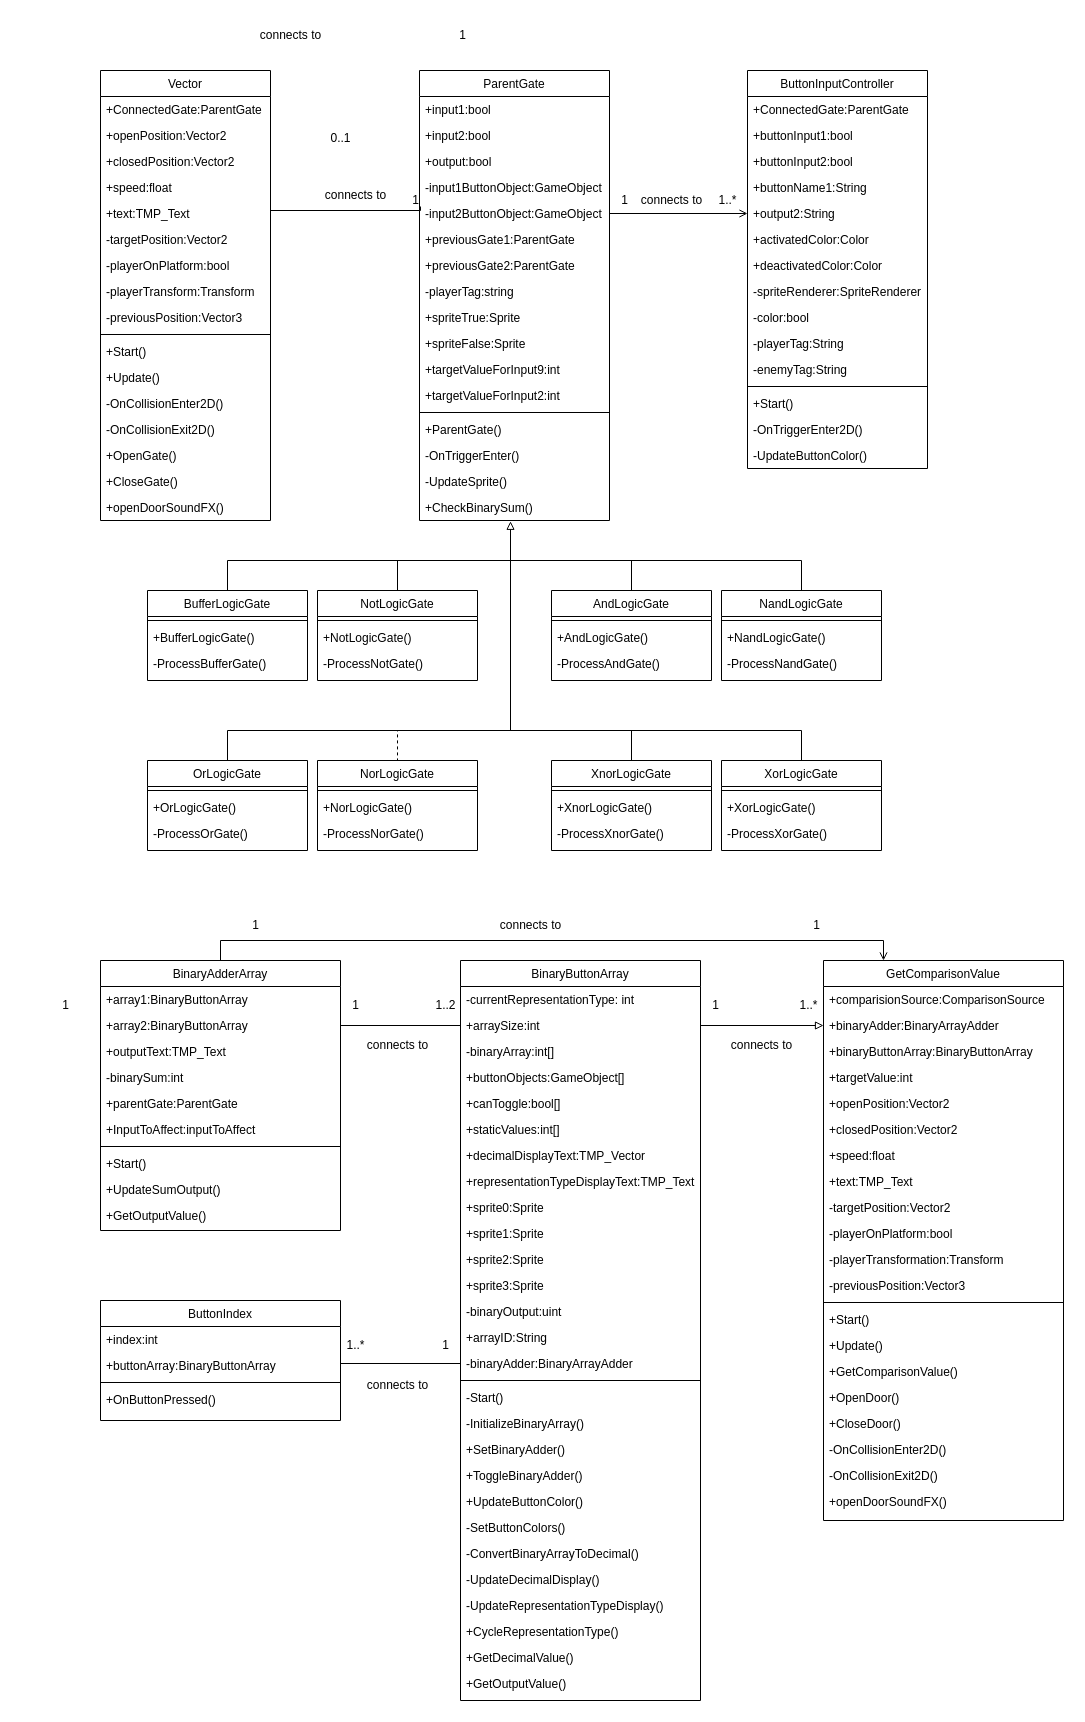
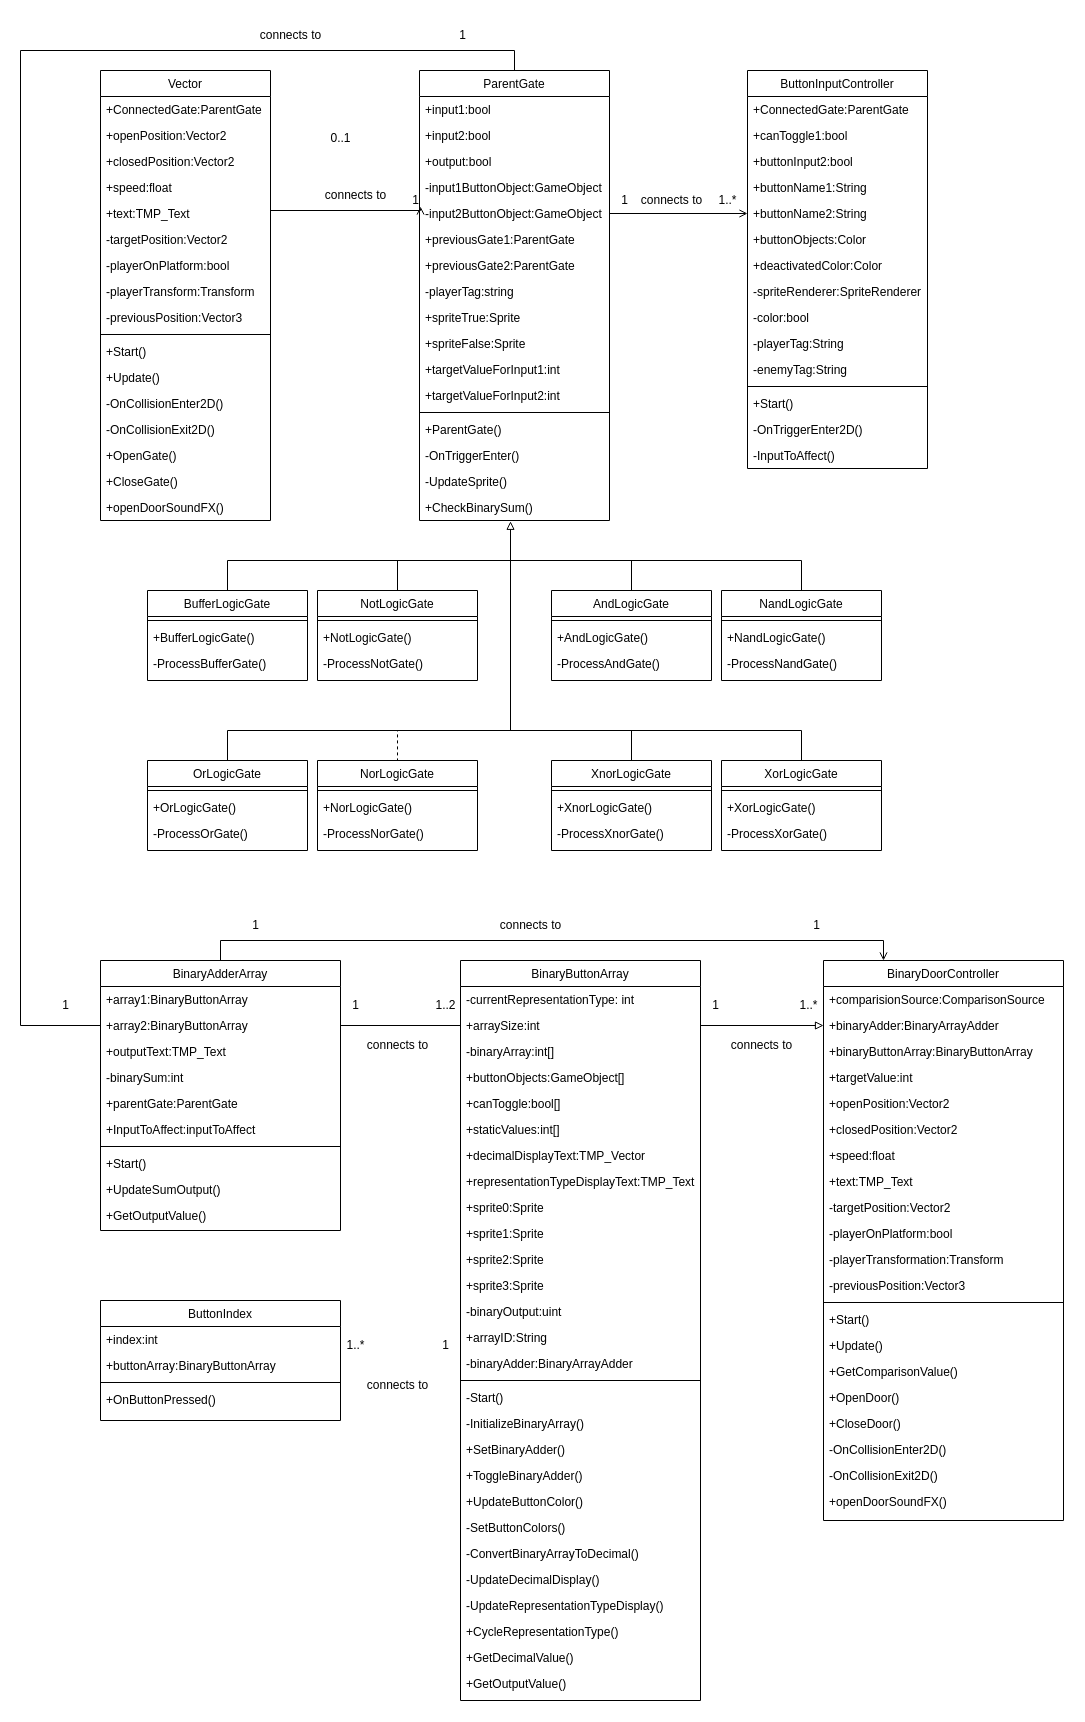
- <mxCell id="46" value="+buttonInput1:bool" style="text;align=left;verticalAlign=top;spacingLeft=4;spacingRight=4;overflow=hidden;rotatable=0;points=[[0,0.5],[1,0.5]];portConstraint=eastwest;rounded=0;shadow=0;html=0;" parent="44" vertex="1"><mxGeometry y="52" width="180" height="26" as="geometry" /></mxCell>
+ <mxCell id="46" value="+canToggle1:bool" style="text;align=left;verticalAlign=top;spacingLeft=4;spacingRight=4;overflow=hidden;rotatable=0;points=[[0,0.5],[1,0.5]];portConstraint=eastwest;rounded=0;shadow=0;html=0;" parent="44" vertex="1"><mxGeometry y="52" width="180" height="26" as="geometry" /></mxCell>
- <mxCell id="67" style="edgeStyle=orthogonalEdgeStyle;rounded=0;orthogonalLoop=1;jettySize=auto;html=1;entryX=0.005;entryY=1.231;entryDx=0;entryDy=0;endArrow=none;endFill=0;entryPerimeter=0;" parent="1" source="68" edge="1" target="6"><mxGeometry relative="1" as="geometry"><Array as="points"><mxPoint x="420" y="210" /></Array><mxPoint x="400" y="187" as="targetPoint" /></mxGeometry></mxCell>
+ <mxCell id="67" style="edgeStyle=orthogonalEdgeStyle;rounded=0;orthogonalLoop=1;jettySize=auto;html=1;entryX=0.005;entryY=1.231;entryDx=0;entryDy=0;endArrow=open;endFill=0;entryPerimeter=0;" parent="1" source="68" edge="1" target="6"><mxGeometry relative="1" as="geometry"><Array as="points"><mxPoint x="420" y="210" /></Array><mxPoint x="400" y="187" as="targetPoint" /></mxGeometry></mxCell>
- <mxCell id="49" value="+output2:String" style="text;align=left;verticalAlign=top;spacingLeft=4;spacingRight=4;overflow=hidden;rotatable=0;points=[[0,0.5],[1,0.5]];portConstraint=eastwest;rounded=0;shadow=0;html=0;" parent="44" vertex="1"><mxGeometry y="130" width="180" height="26" as="geometry" /></mxCell>
+ <mxCell id="49" value="+buttonName2:String" style="text;align=left;verticalAlign=top;spacingLeft=4;spacingRight=4;overflow=hidden;rotatable=0;points=[[0,0.5],[1,0.5]];portConstraint=eastwest;rounded=0;shadow=0;html=0;" parent="44" vertex="1"><mxGeometry y="130" width="180" height="26" as="geometry" /></mxCell>
- <mxCell id="50" value="+activatedColor:Color" style="text;align=left;verticalAlign=top;spacingLeft=4;spacingRight=4;overflow=hidden;rotatable=0;points=[[0,0.5],[1,0.5]];portConstraint=eastwest;rounded=0;shadow=0;html=0;" parent="44" vertex="1"><mxGeometry y="156" width="180" height="26" as="geometry" /></mxCell>
+ <mxCell id="50" value="+buttonObjects:Color" style="text;align=left;verticalAlign=top;spacingLeft=4;spacingRight=4;overflow=hidden;rotatable=0;points=[[0,0.5],[1,0.5]];portConstraint=eastwest;rounded=0;shadow=0;html=0;" parent="44" vertex="1"><mxGeometry y="156" width="180" height="26" as="geometry" /></mxCell>
+ <mxCell id="143" style="edgeStyle=orthogonalEdgeStyle;rounded=0;orthogonalLoop=1;jettySize=auto;html=1;entryX=0.5;entryY=0;entryDx=0;entryDy=0;endArrow=none;endFill=0;exitX=0;exitY=0.5;exitDx=0;exitDy=0;" edge="1" parent="1" source="134" target="2"><mxGeometry relative="1" as="geometry"><Array as="points"><mxPoint x="20" y="1025" /><mxPoint x="20" y="50" /><mxPoint x="514" y="50" /></Array></mxGeometry></mxCell>
- <mxCell id="13" value="+targetValueForInput9:int" style="text;align=left;verticalAlign=top;spacingLeft=4;spacingRight=4;overflow=hidden;rotatable=0;points=[[0,0.5],[1,0.5]];portConstraint=eastwest;rounded=0;shadow=0;html=0;" vertex="1" parent="2"><mxGeometry y="286" width="190" height="26" as="geometry" /></mxCell>
+ <mxCell id="13" value="+targetValueForInput1:int" style="text;align=left;verticalAlign=top;spacingLeft=4;spacingRight=4;overflow=hidden;rotatable=0;points=[[0,0.5],[1,0.5]];portConstraint=eastwest;rounded=0;shadow=0;html=0;" vertex="1" parent="2"><mxGeometry y="286" width="190" height="26" as="geometry" /></mxCell>
- <mxCell id="59" value="-UpdateButtonColor()" style="text;align=left;verticalAlign=top;spacingLeft=4;spacingRight=4;overflow=hidden;rotatable=0;points=[[0,0.5],[1,0.5]];portConstraint=eastwest;rounded=0;shadow=0;html=0;" vertex="1" parent="44"><mxGeometry y="372" width="180" height="26" as="geometry" /></mxCell>
+ <mxCell id="59" value="-InputToAffect()" style="text;align=left;verticalAlign=top;spacingLeft=4;spacingRight=4;overflow=hidden;rotatable=0;points=[[0,0.5],[1,0.5]];portConstraint=eastwest;rounded=0;shadow=0;html=0;" vertex="1" parent="44"><mxGeometry y="372" width="180" height="26" as="geometry" /></mxCell>
- <mxCell id="144" value="GetComparisonValue" style="swimlane;fontStyle=0;align=center;verticalAlign=top;childLayout=stackLayout;horizontal=1;startSize=26;horizontalStack=0;resizeParent=1;resizeLast=0;collapsible=1;marginBottom=0;rounded=0;shadow=0;strokeWidth=1;" vertex="1" parent="1"><mxGeometry x="823" y="960" width="240" height="560" as="geometry"><mxRectangle x="230" y="140" width="160" height="26" as="alternateBounds" /></mxGeometry></mxCell>
+ <mxCell id="144" value="BinaryDoorController" style="swimlane;fontStyle=0;align=center;verticalAlign=top;childLayout=stackLayout;horizontal=1;startSize=26;horizontalStack=0;resizeParent=1;resizeLast=0;collapsible=1;marginBottom=0;rounded=0;shadow=0;strokeWidth=1;" vertex="1" parent="1"><mxGeometry x="823" y="960" width="240" height="560" as="geometry"><mxRectangle x="230" y="140" width="160" height="26" as="alternateBounds" /></mxGeometry></mxCell>
- <mxCell id="174" style="edgeStyle=orthogonalEdgeStyle;rounded=0;orthogonalLoop=1;jettySize=auto;html=1;entryX=1;entryY=0.5;entryDx=0;entryDy=0;endArrow=none;endFill=0;" edge="1" parent="1" source="117" target="170"><mxGeometry relative="1" as="geometry"><Array as="points"><mxPoint x="340" y="1363" /></Array></mxGeometry></mxCell>
